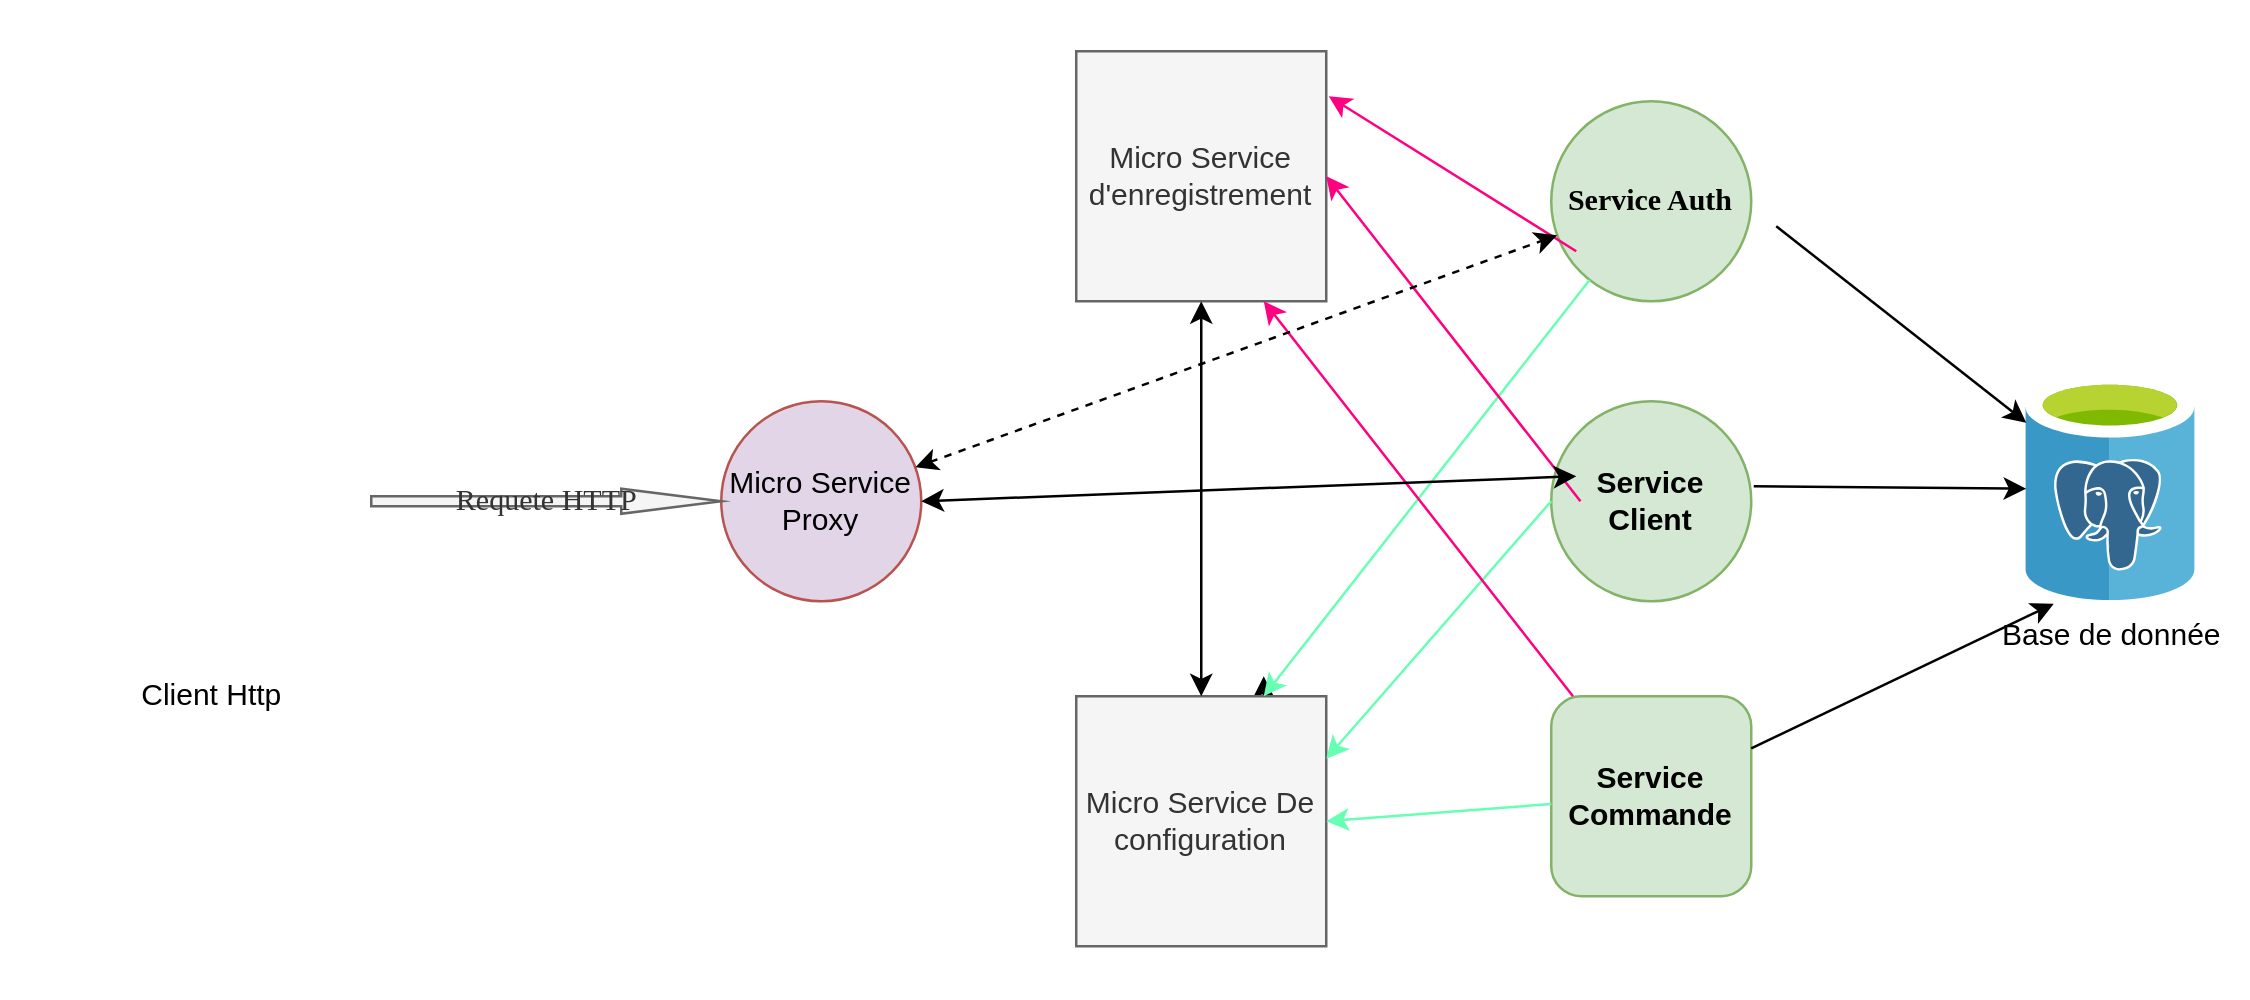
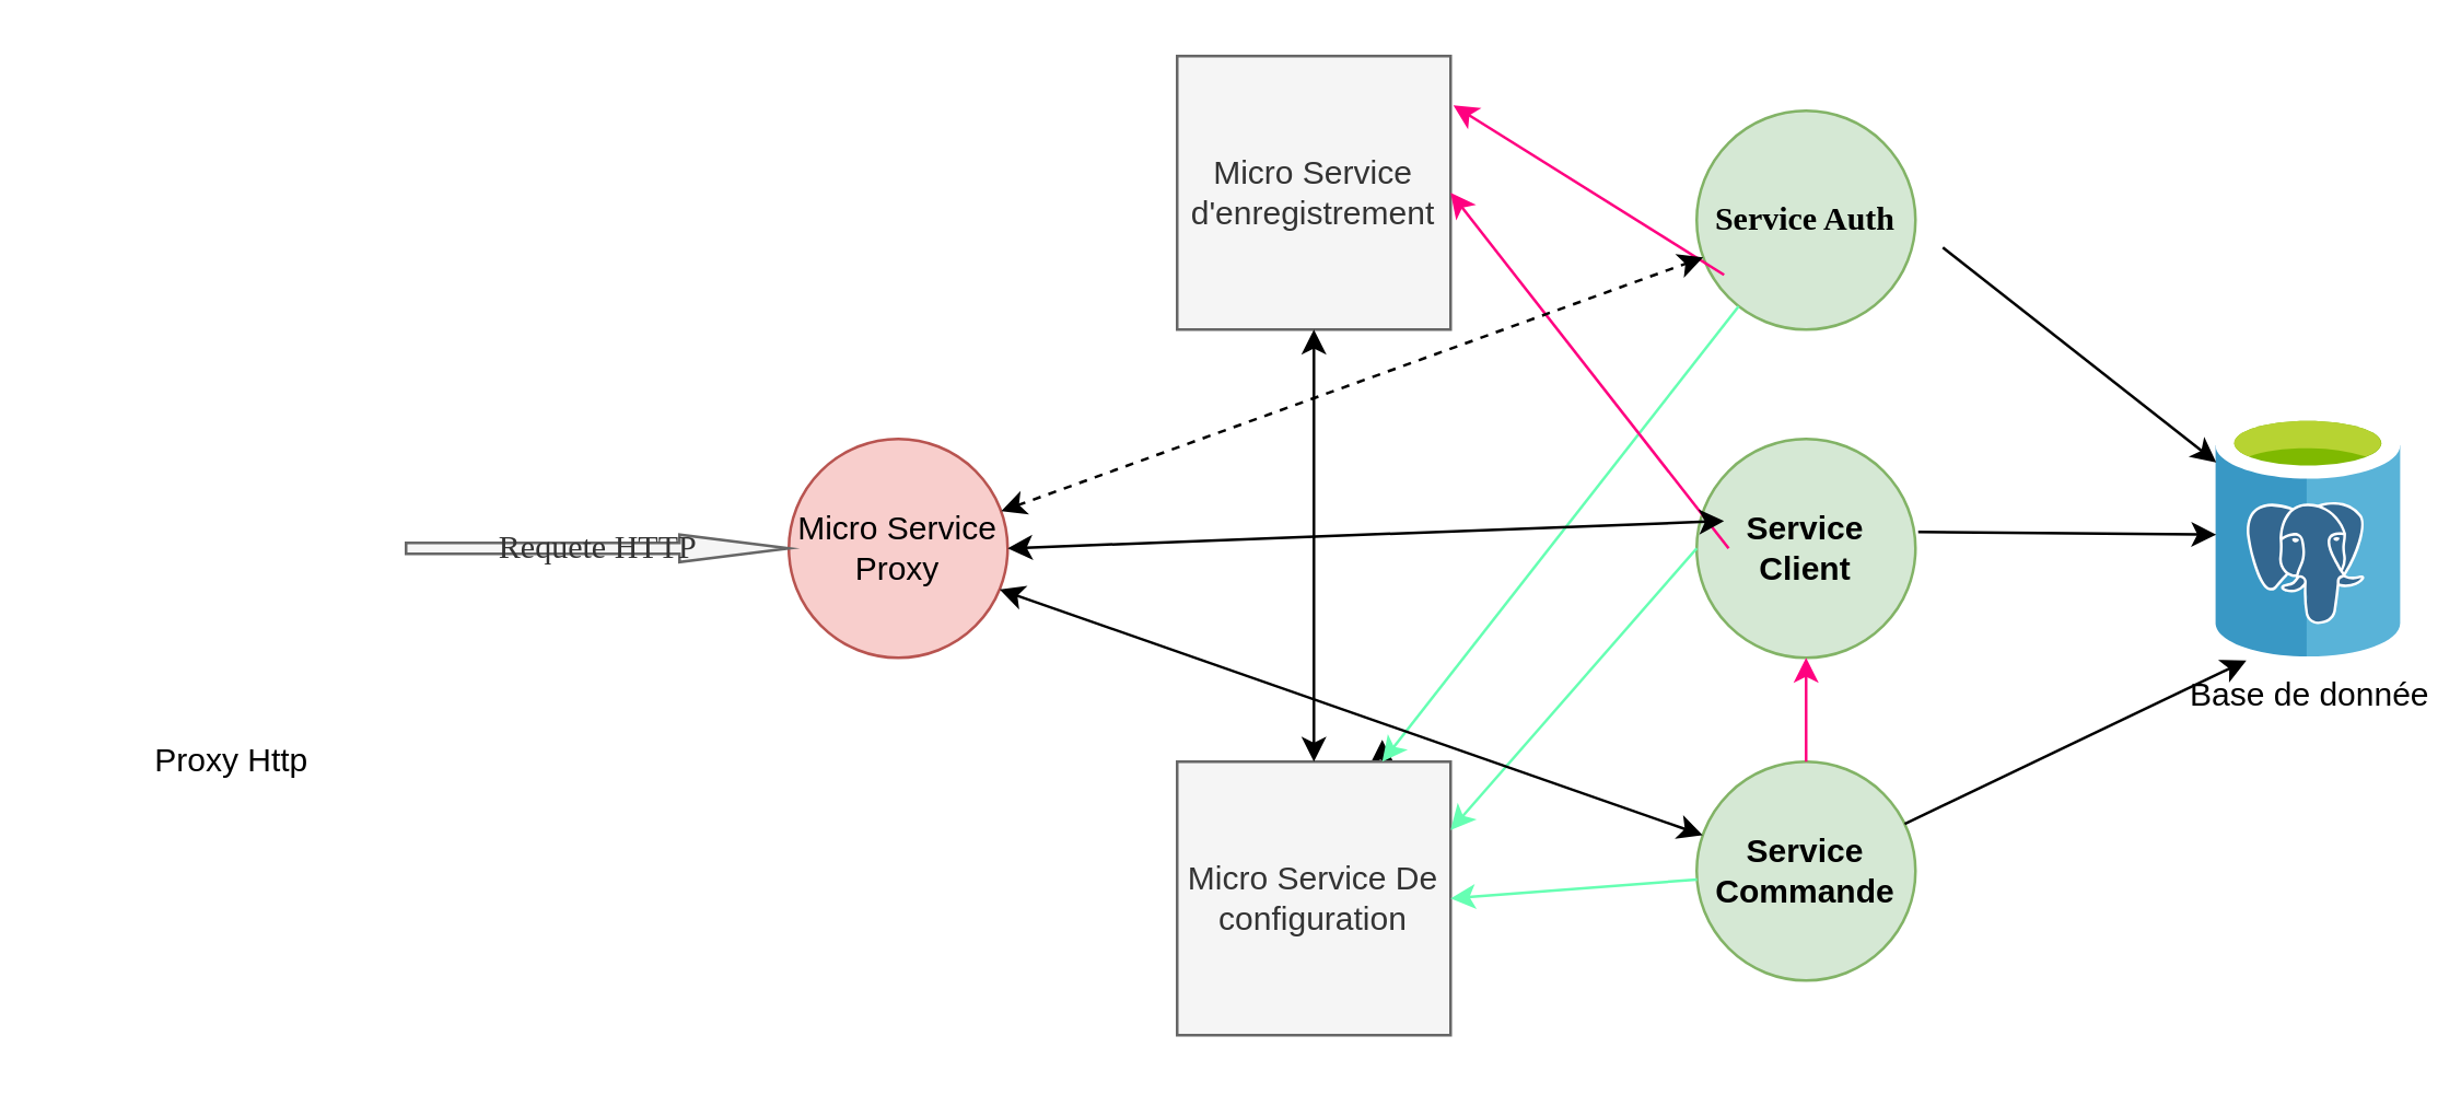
- <mxCell id="16" value="" style="endArrow=classic;html=1;fontFamily=Verdana;entryX=0.75;entryY=1;entryDx=0;entryDy=0;strokeColor=#FF0080;" edge="1" parent="1" source="10" target="5"><mxGeometry width="50" height="50" relative="1" as="geometry"><mxPoint x="450" y="220" as="sourcePoint" /><mxPoint x="500" y="170" as="targetPoint" /></mxGeometry></mxCell>
+ <mxCell id="16" value="" style="endArrow=classic;html=1;fontFamily=Verdana;strokeColor=#FF0080;" edge="1" parent="1" source="10" target="9"><mxGeometry width="50" height="50" relative="1" as="geometry"><mxPoint x="450" y="220" as="sourcePoint" /><mxPoint x="500" y="170" as="targetPoint" /></mxGeometry></mxCell>
- <mxCell id="4" value="Micro Service Proxy" style="ellipse;whiteSpace=wrap;html=1;aspect=fixed;strokeColor=#b85450;fillColor=#e1d5e7;" vertex="1" parent="1"><mxGeometry x="288" y="160" width="80" height="80" as="geometry" /></mxCell>
+ <mxCell id="4" value="Micro Service Proxy" style="ellipse;whiteSpace=wrap;html=1;aspect=fixed;strokeColor=#b85450;fillColor=#f8cecc;" vertex="1" parent="1"><mxGeometry x="288" y="160" width="80" height="80" as="geometry" /></mxCell>
+ <mxCell id="21" value="" style="endArrow=classic;startArrow=classic;html=1;strokeColor=#000000;fontFamily=Verdana;exitX=0.963;exitY=0.688;exitDx=0;exitDy=0;exitPerimeter=0;" edge="1" parent="1" source="4" target="10"><mxGeometry width="50" height="50" relative="1" as="geometry"><mxPoint x="450" y="220" as="sourcePoint" /><mxPoint x="500" y="170" as="targetPoint" /></mxGeometry></mxCell>
- <mxCell id="3" value="Client Http" style="shape=image;html=1;verticalAlign=top;verticalLabelPosition=bottom;labelBackgroundColor=#ffffff;imageAspect=0;aspect=fixed;image=https://cdn3.iconfinder.com/data/icons/logos-and-brands-adobe/512/21_Angular-128.png;strokeColor=#000000;" parent="1" vertex="1"><mxGeometry x="20" y="136" width="128" height="128" as="geometry" /></mxCell>
+ <mxCell id="3" value="Proxy Http" style="shape=image;html=1;verticalAlign=top;verticalLabelPosition=bottom;labelBackgroundColor=#ffffff;imageAspect=0;aspect=fixed;image=https://cdn3.iconfinder.com/data/icons/logos-and-brands-adobe/512/21_Angular-128.png;strokeColor=#000000;" parent="1" vertex="1"><mxGeometry x="20" y="136" width="128" height="128" as="geometry" /></mxCell>
- <mxCell id="10" value="Service Commande" style="whiteSpace=wrap;html=1;aspect=fixed;strokeColor=#82b366;fillColor=#d5e8d4;fontStyle=1;rounded=1;" vertex="1" parent="1"><mxGeometry x="620" y="278" width="80" height="80" as="geometry" /></mxCell>
+ <mxCell id="10" value="Service Commande" style="ellipse;whiteSpace=wrap;html=1;aspect=fixed;strokeColor=#82b366;fillColor=#d5e8d4;fontStyle=1" vertex="1" parent="1"><mxGeometry x="620" y="278" width="80" height="80" as="geometry" /></mxCell>
